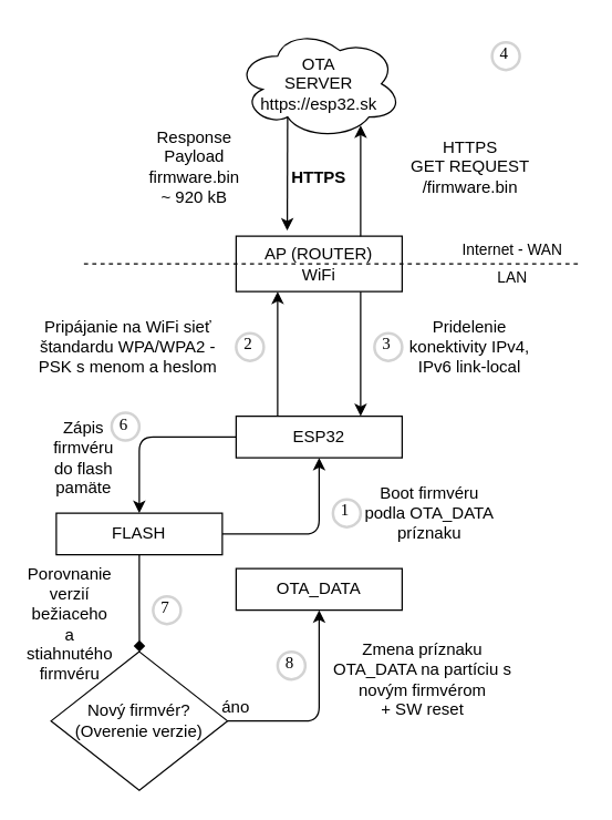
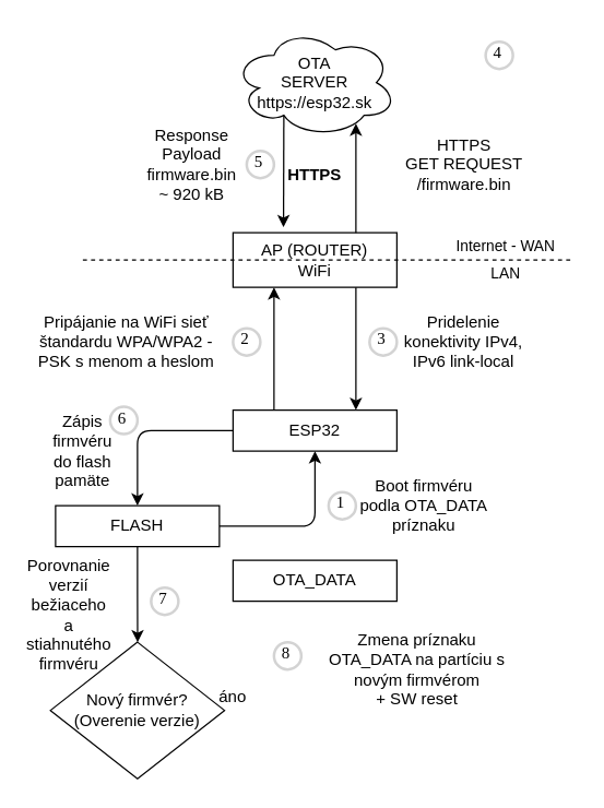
+ <mxCell id="14" value="5" style="ellipse;whiteSpace=wrap;html=1;aspect=fixed;strokeWidth=2;fontFamily=Tahoma;spacingBottom=4;spacingRight=2;strokeColor=#d3d3d3;" parent="1" vertex="1"><mxGeometry x="180" y="110" width="20" height="20" as="geometry" /></mxCell>
- <mxCell id="25" value="" style="edgeStyle=orthogonalEdgeStyle;rounded=0;orthogonalLoop=1;jettySize=auto;html=1;endArrow=diamond;" parent="1" source="26" target="8" edge="1"><mxGeometry relative="1" as="geometry" /></mxCell>
+ <mxCell id="25" value="" style="edgeStyle=orthogonalEdgeStyle;rounded=0;orthogonalLoop=1;jettySize=auto;html=1;" parent="1" source="26" target="8" edge="1"><mxGeometry relative="1" as="geometry" /></mxCell>
- <mxCell id="29" value="" style="endArrow=classic;html=1;exitX=1;exitY=0.5;exitDx=0;exitDy=0;entryX=0.5;entryY=1;entryDx=0;entryDy=0;" parent="1" source="8" target="4" edge="1"><mxGeometry width="50" height="50" relative="1" as="geometry"><mxPoint x="210" y="450" as="sourcePoint" /><mxPoint x="230" y="440" as="targetPoint" /><Array as="points"><mxPoint x="230" y="520" /></Array></mxGeometry></mxCell>
